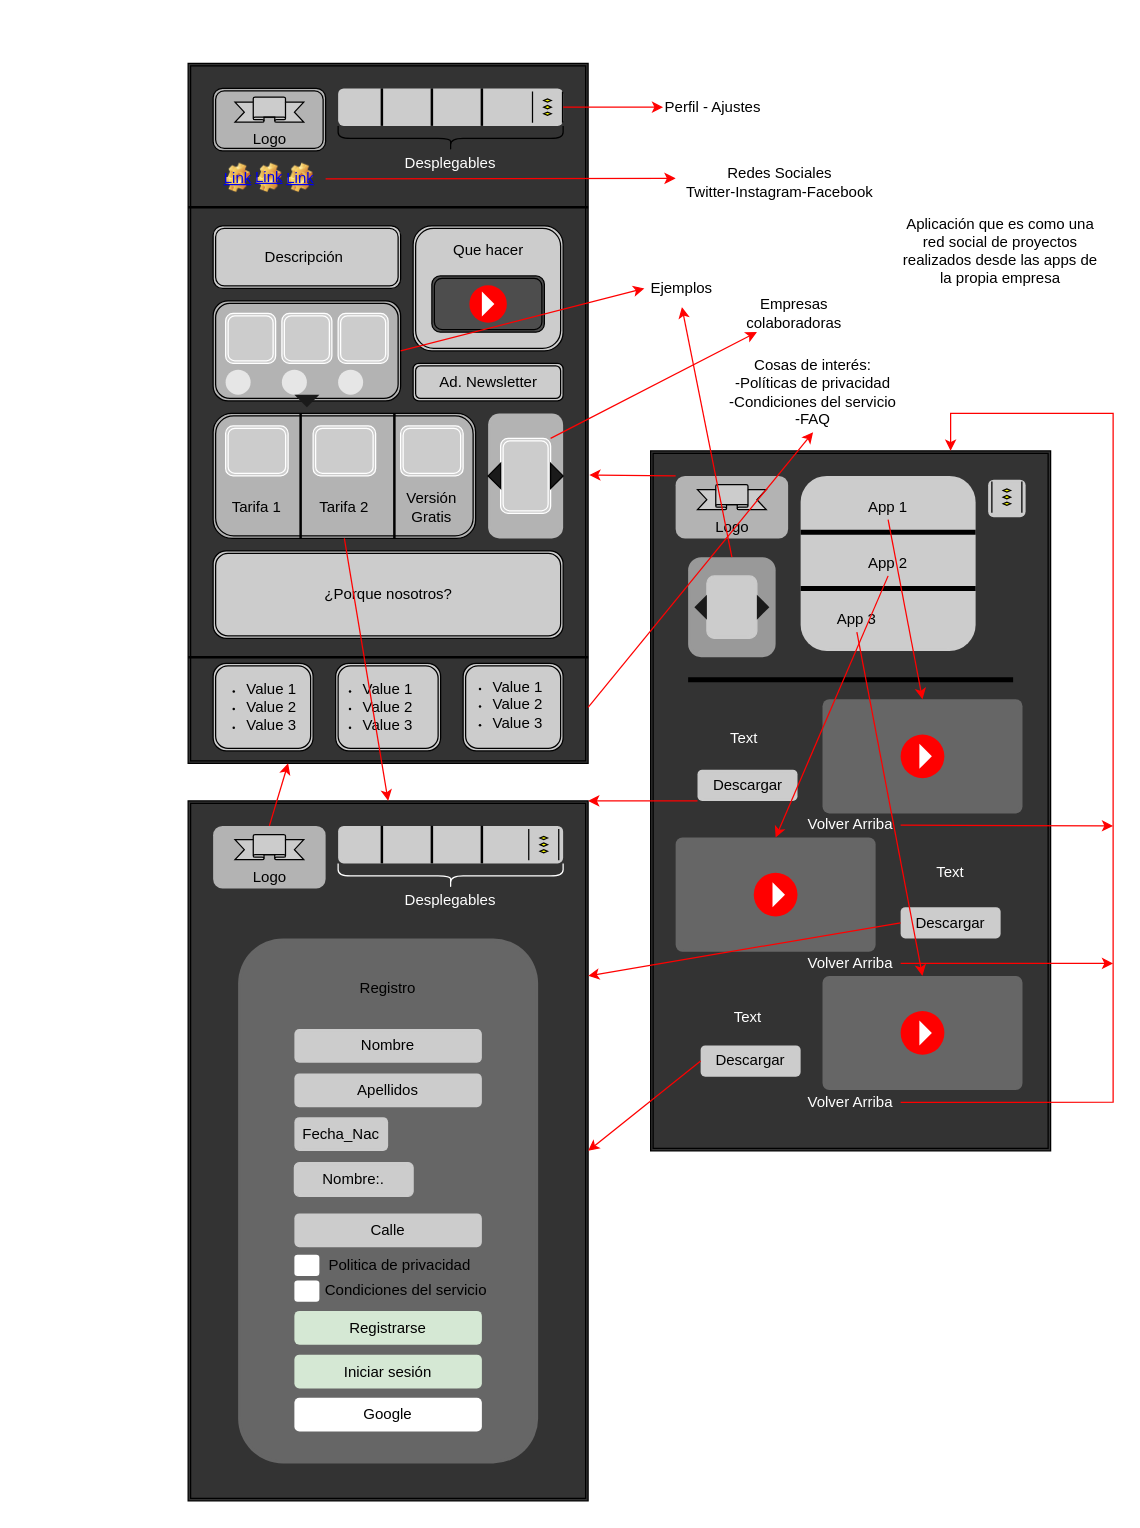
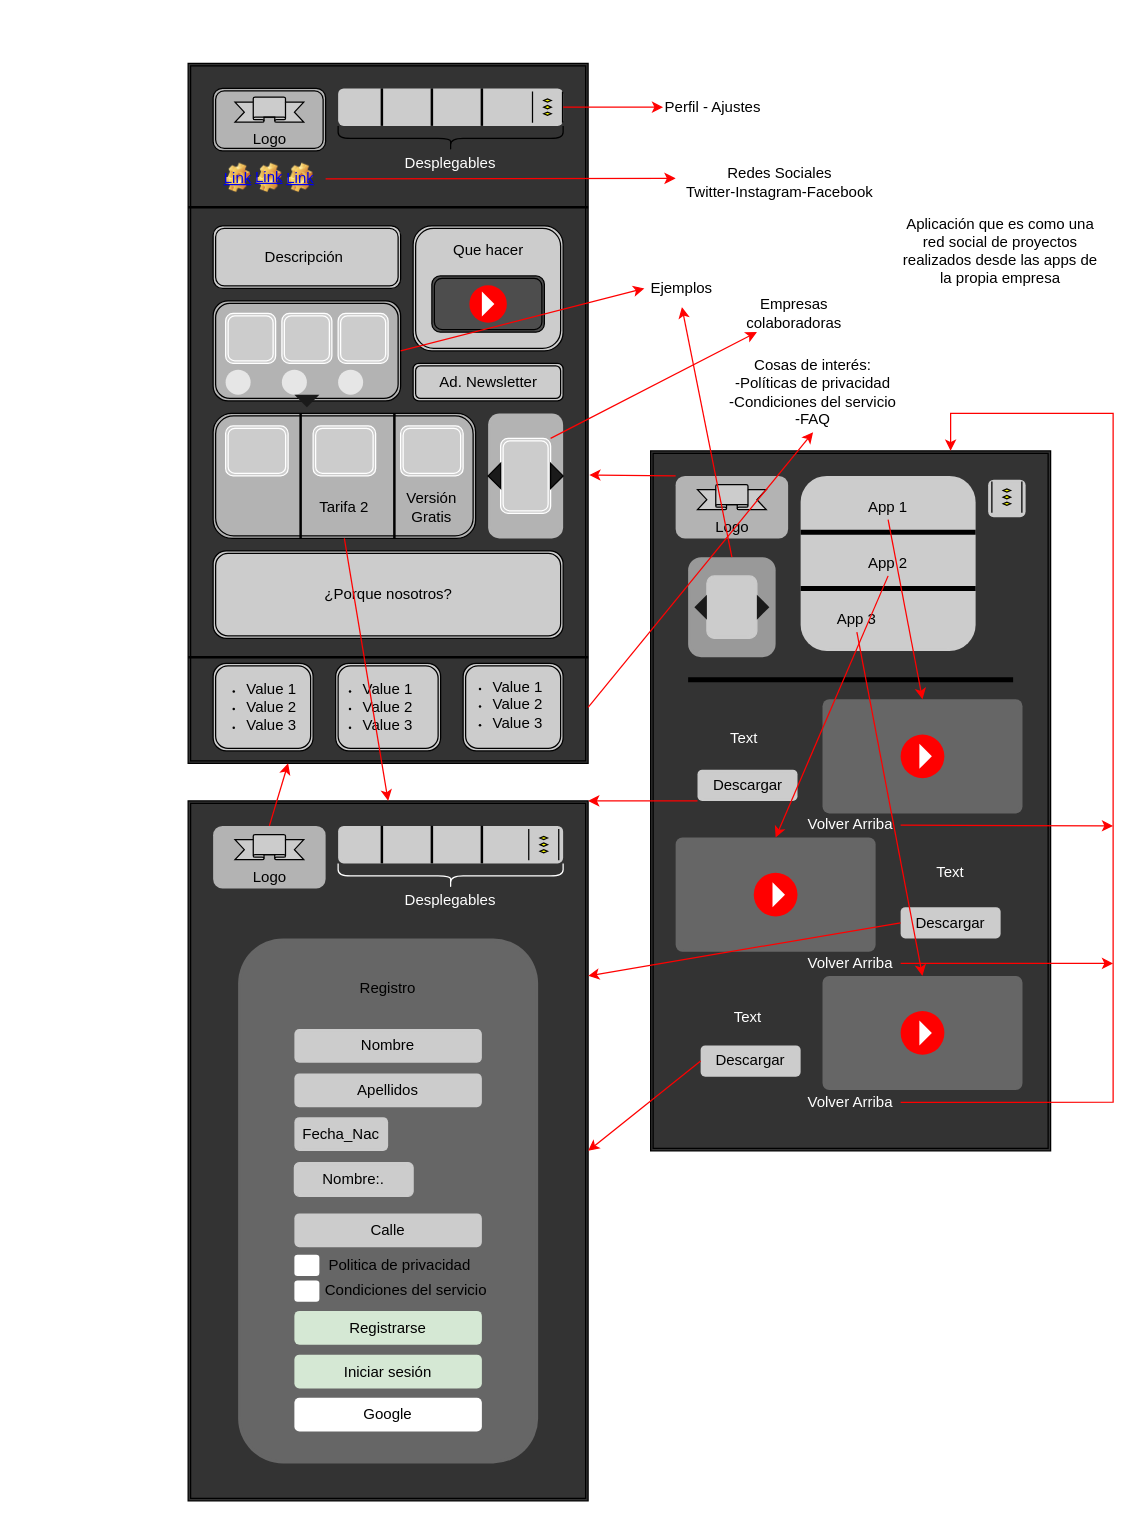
- <mxCell id="43" value="Tarifa 1" style="text;html=1;strokeColor=none;fillColor=none;align=center;verticalAlign=middle;whiteSpace=wrap;rounded=0;fontSize=12;" parent="1" vertex="1"><mxGeometry x="180" y="395" width="50" height="20" as="geometry" /></mxCell>
